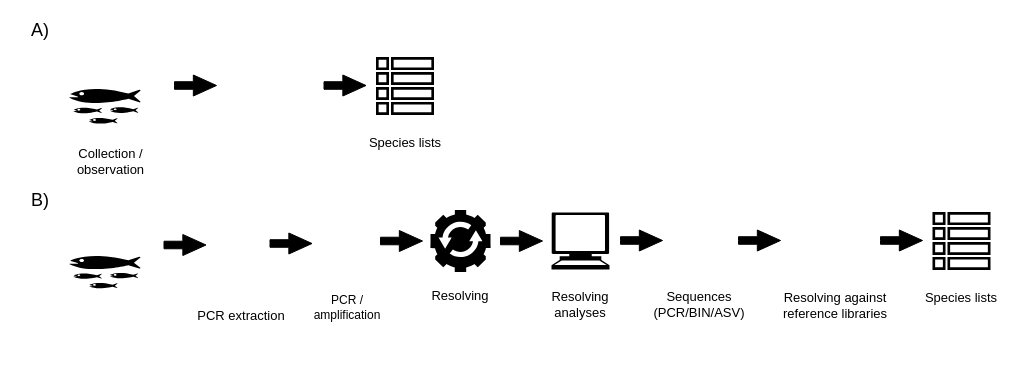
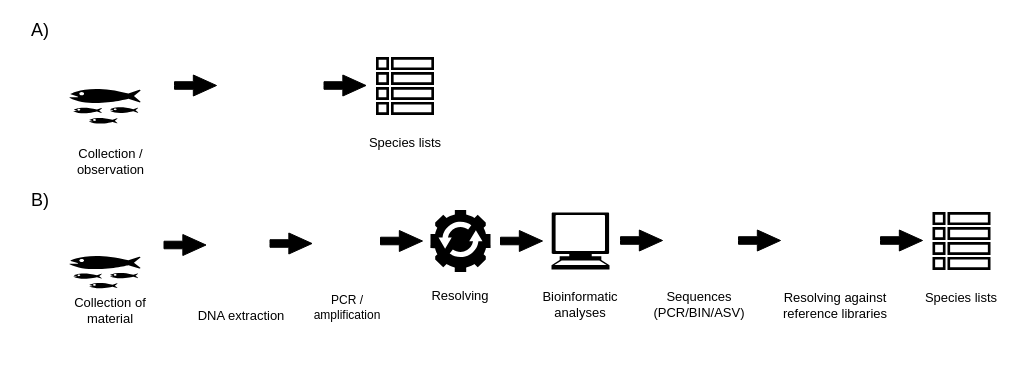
- <mxCell id="11" value="Resolving analyses" style="text;html=1;strokeColor=none;fillColor=none;align=center;verticalAlign=middle;whiteSpace=wrap;rounded=0;fontSize=13;" parent="1" vertex="1"><mxGeometry x="530" y="298.5" width="100" height="10" as="geometry" /></mxCell>
+ <mxCell id="11" value="Bioinformatic analyses" style="text;html=1;strokeColor=none;fillColor=none;align=center;verticalAlign=middle;whiteSpace=wrap;rounded=0;fontSize=13;" parent="1" vertex="1"><mxGeometry x="530" y="298.5" width="100" height="10" as="geometry" /></mxCell>
+ <mxCell id="7" value="Collection of material" style="text;html=1;strokeColor=none;fillColor=none;align=center;verticalAlign=middle;whiteSpace=wrap;rounded=0;fontSize=13;" parent="1" vertex="1"><mxGeometry x="60" y="300" width="100" height="20" as="geometry" /></mxCell>
- <mxCell id="9" value="PCR extraction" style="text;html=1;strokeColor=none;fillColor=none;align=center;verticalAlign=middle;whiteSpace=wrap;rounded=0;fontSize=13;" parent="1" vertex="1"><mxGeometry x="190.5" y="310" width="100" height="10" as="geometry" /></mxCell>
+ <mxCell id="9" value="DNA extraction" style="text;html=1;strokeColor=none;fillColor=none;align=center;verticalAlign=middle;whiteSpace=wrap;rounded=0;fontSize=13;" parent="1" vertex="1"><mxGeometry x="190.5" y="310" width="100" height="10" as="geometry" /></mxCell>
